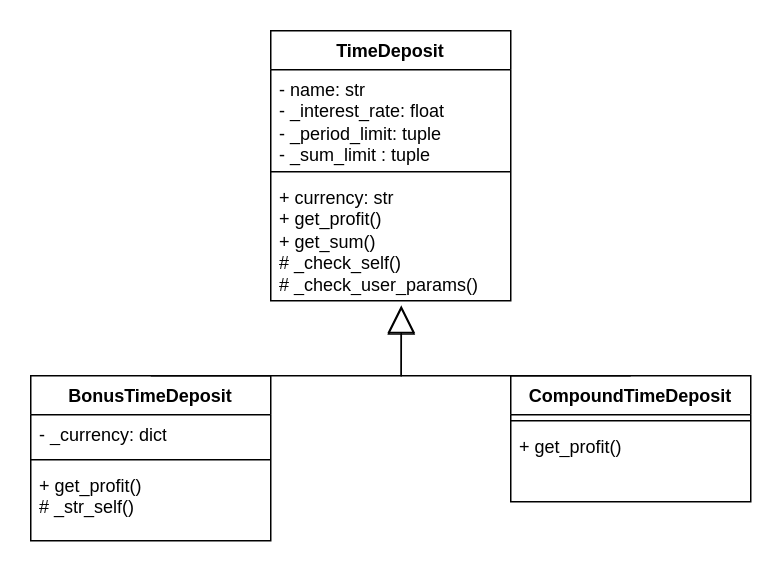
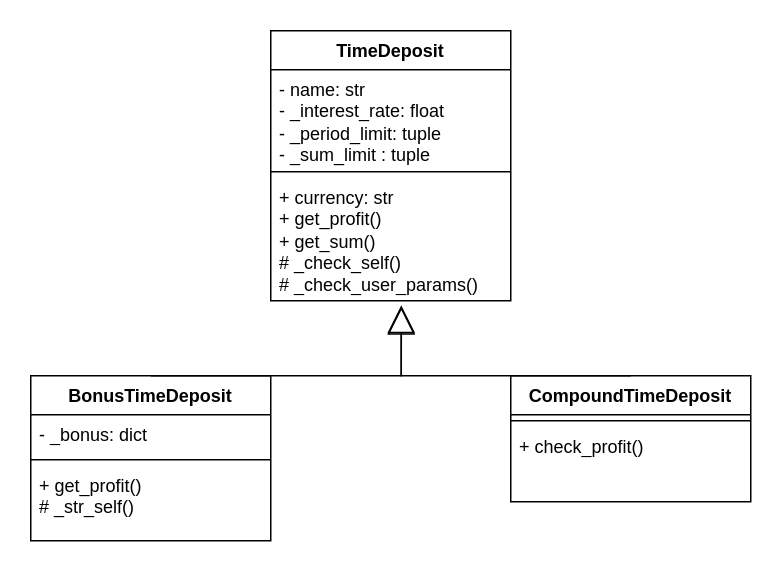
- <mxCell id="7" value="- _currency: dict" style="text;strokeColor=none;fillColor=none;align=left;verticalAlign=top;spacingLeft=4;spacingRight=4;overflow=hidden;rotatable=0;points=[[0,0.5],[1,0.5]];portConstraint=eastwest;whiteSpace=wrap;html=1;" vertex="1" parent="6"><mxGeometry y="26" width="160" height="26" as="geometry" /></mxCell>
+ <mxCell id="7" value="- _bonus: dict" style="text;strokeColor=none;fillColor=none;align=left;verticalAlign=top;spacingLeft=4;spacingRight=4;overflow=hidden;rotatable=0;points=[[0,0.5],[1,0.5]];portConstraint=eastwest;whiteSpace=wrap;html=1;" vertex="1" parent="6"><mxGeometry y="26" width="160" height="26" as="geometry" /></mxCell>
- <mxCell id="12" value="+ get_profit()" style="text;strokeColor=none;fillColor=none;align=left;verticalAlign=top;spacingLeft=4;spacingRight=4;overflow=hidden;rotatable=0;points=[[0,0.5],[1,0.5]];portConstraint=eastwest;whiteSpace=wrap;html=1;" vertex="1" parent="10"><mxGeometry y="34" width="160" height="50" as="geometry" /></mxCell>
+ <mxCell id="12" value="+ check_profit()" style="text;strokeColor=none;fillColor=none;align=left;verticalAlign=top;spacingLeft=4;spacingRight=4;overflow=hidden;rotatable=0;points=[[0,0.5],[1,0.5]];portConstraint=eastwest;whiteSpace=wrap;html=1;" vertex="1" parent="10"><mxGeometry y="34" width="160" height="50" as="geometry" /></mxCell>
